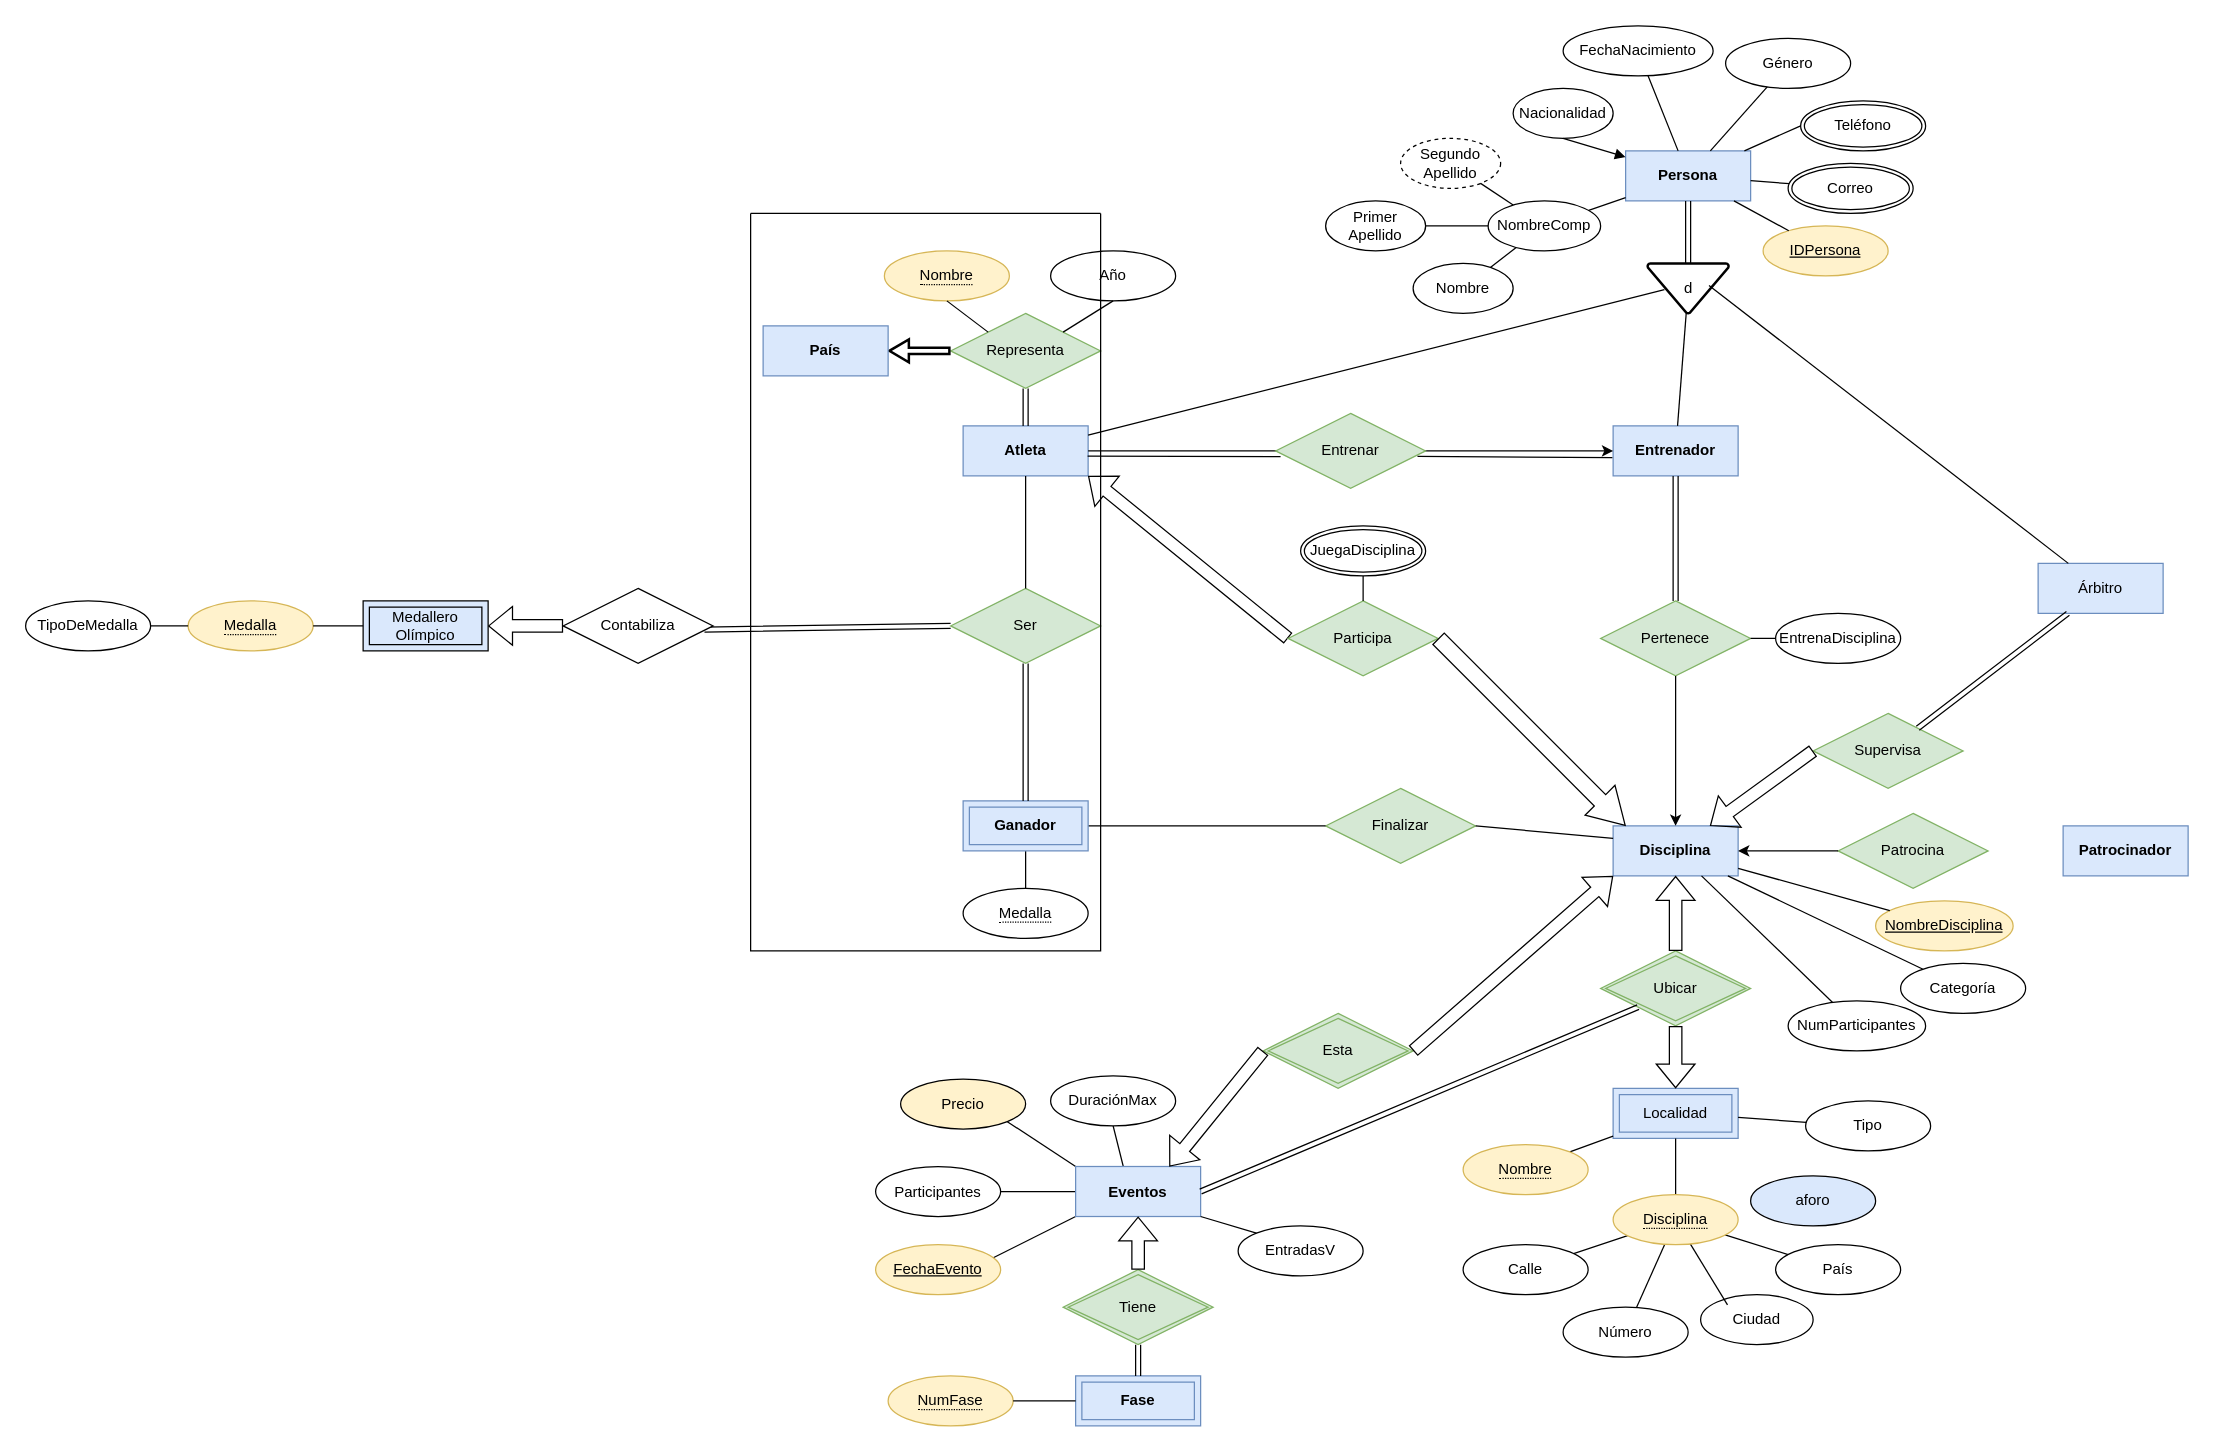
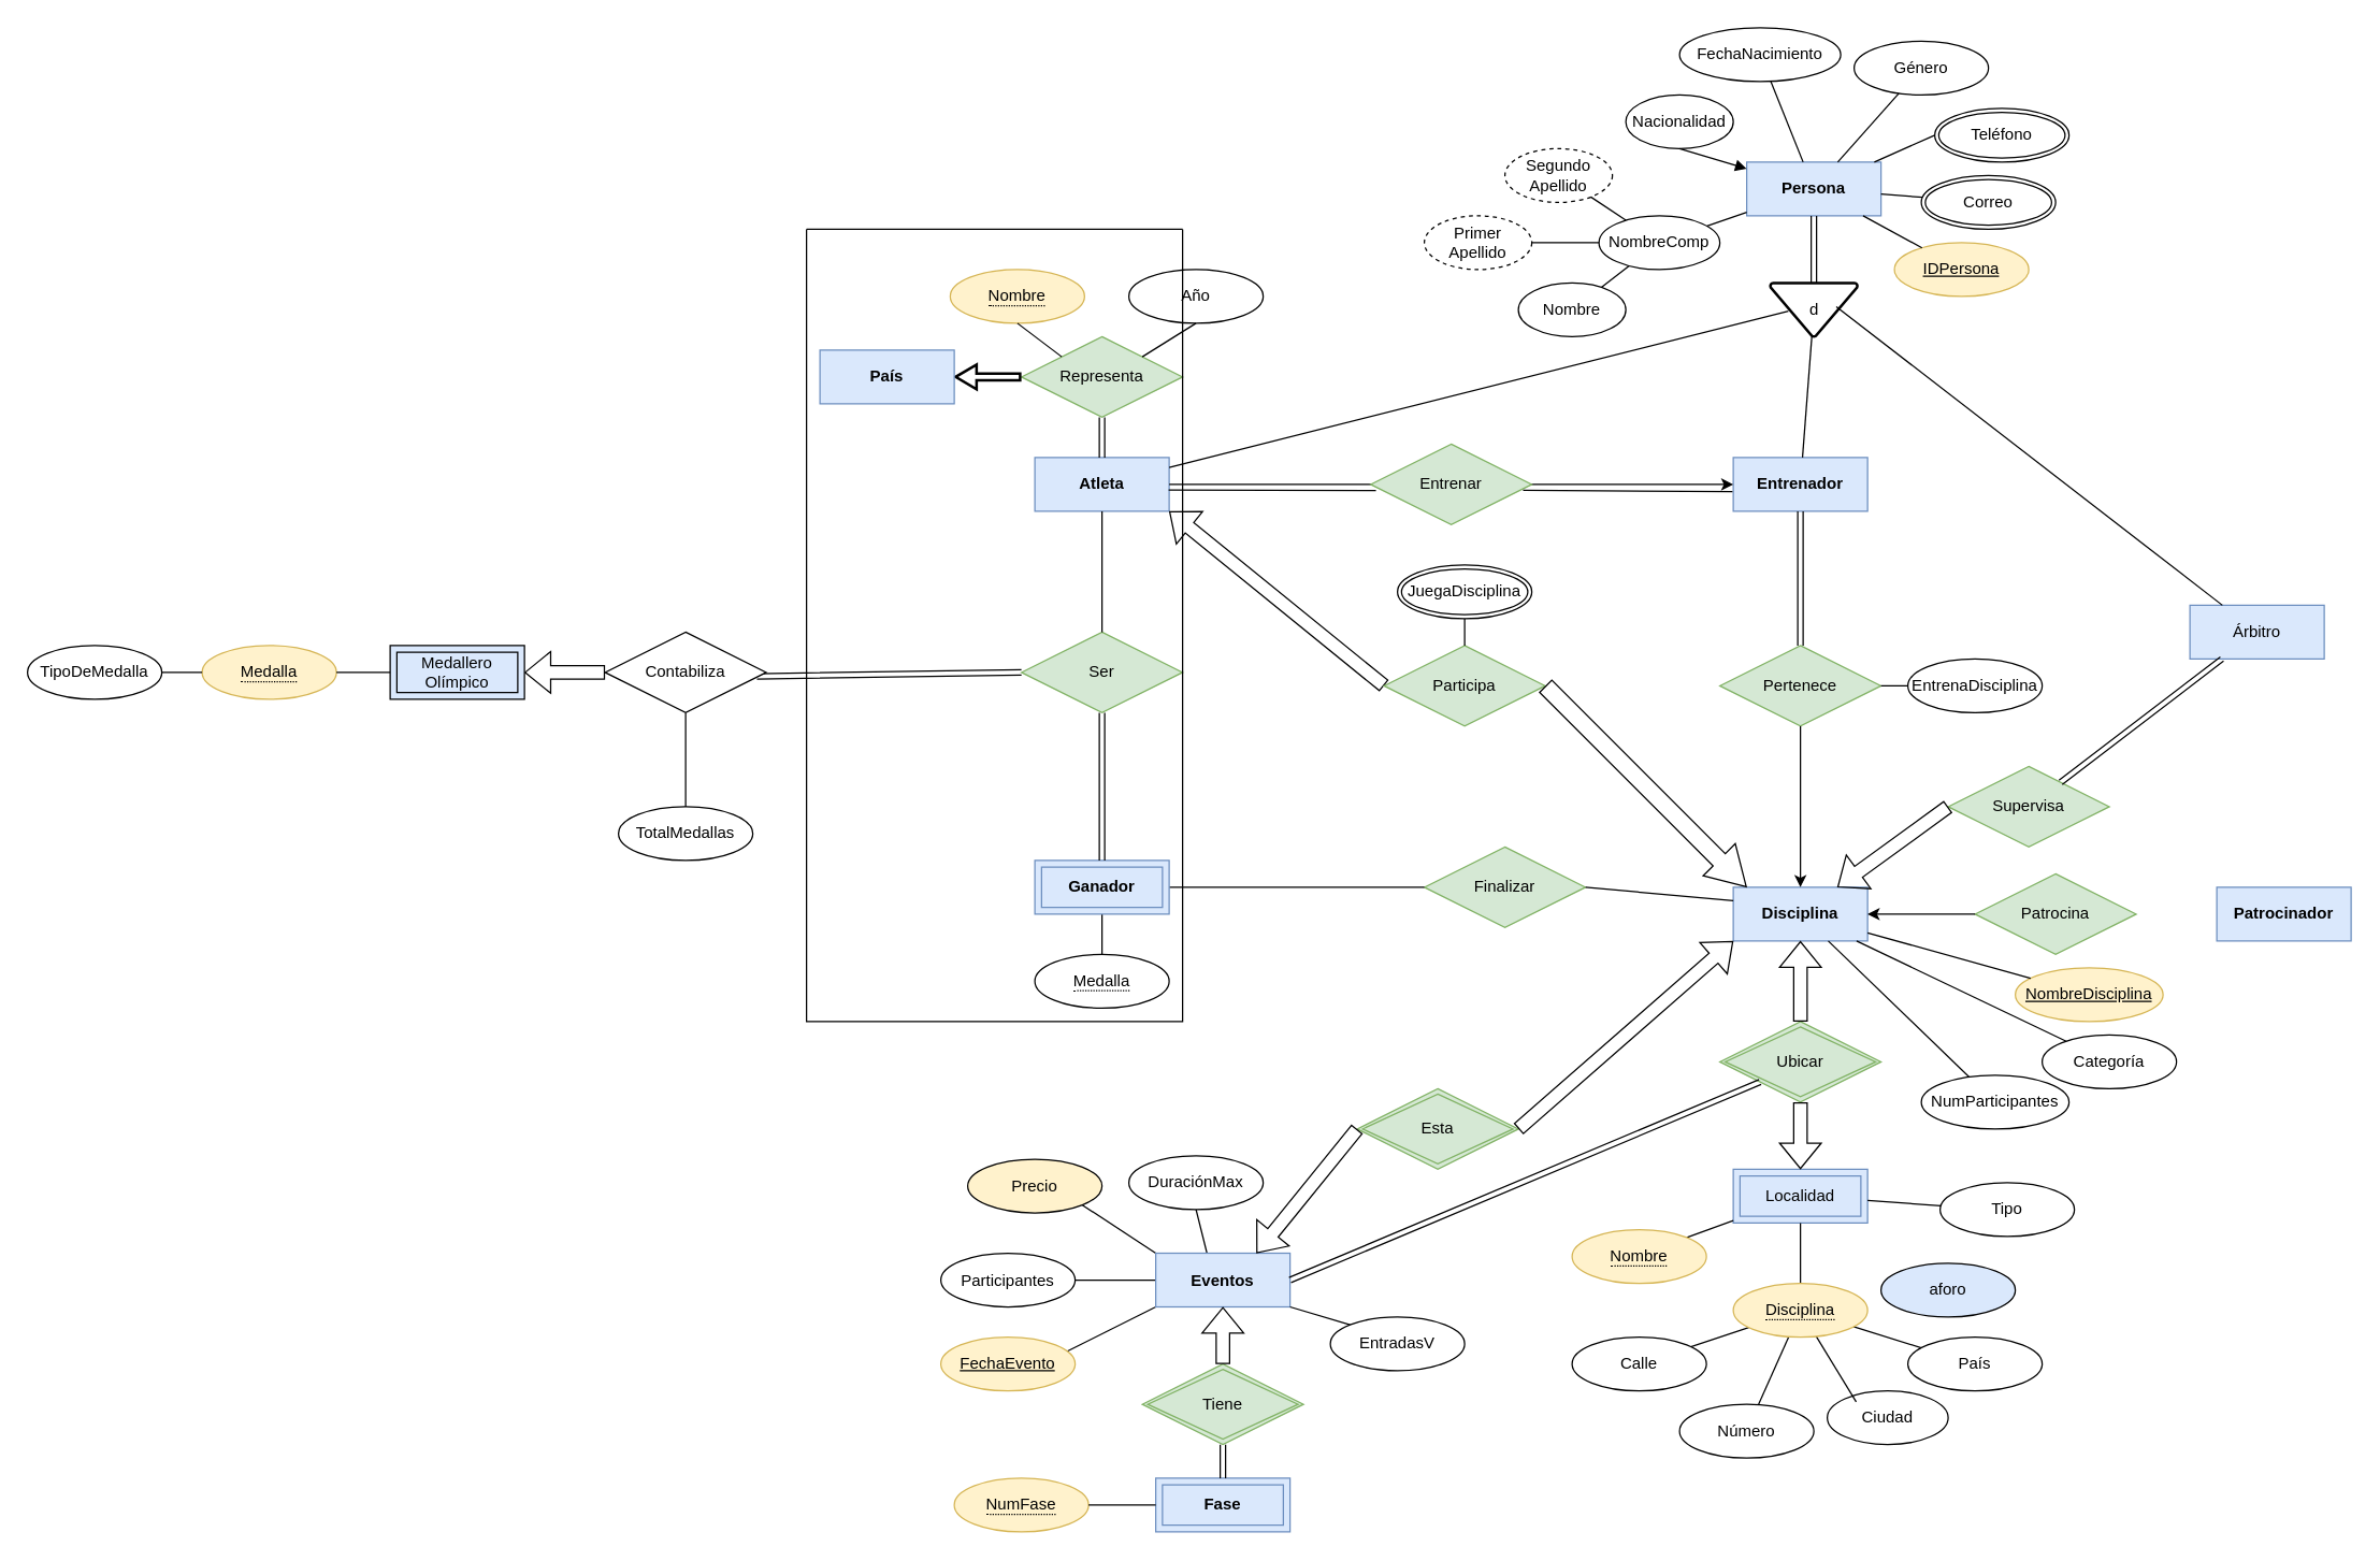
- <mxCell id="4" value="Primer Apellido" style="ellipse;whiteSpace=wrap;html=1;movable=1;resizable=1;rotatable=1;deletable=1;editable=1;locked=0;connectable=1;" vertex="1" parent="1"><mxGeometry x="1060" y="160" width="80" height="40" as="geometry" /></mxCell>
+ <mxCell id="4" value="Primer Apellido" style="ellipse;whiteSpace=wrap;html=1;movable=1;resizable=1;rotatable=1;deletable=1;editable=1;locked=0;connectable=1;dashed=1;" vertex="1" parent="1"><mxGeometry x="1060" y="160" width="80" height="40" as="geometry" /></mxCell>
+ <mxCell id="123" value="" style="endArrow=none;html=1;rounded=0;exitX=0.5;exitY=1;exitDx=0;exitDy=0;entryX=0.5;entryY=0;entryDx=0;entryDy=0;" edge="1" parent="1" source="126" target="122"><mxGeometry width="50" height="50" relative="1" as="geometry"><mxPoint x="467" y="680" as="sourcePoint" /><mxPoint x="467" y="730" as="targetPoint" /></mxGeometry></mxCell>
+ <mxCell id="122" value="TotalMedallas" style="ellipse;whiteSpace=wrap;html=1;align=center;" vertex="1" parent="1"><mxGeometry x="460" y="600" width="100" height="40" as="geometry" /></mxCell>
